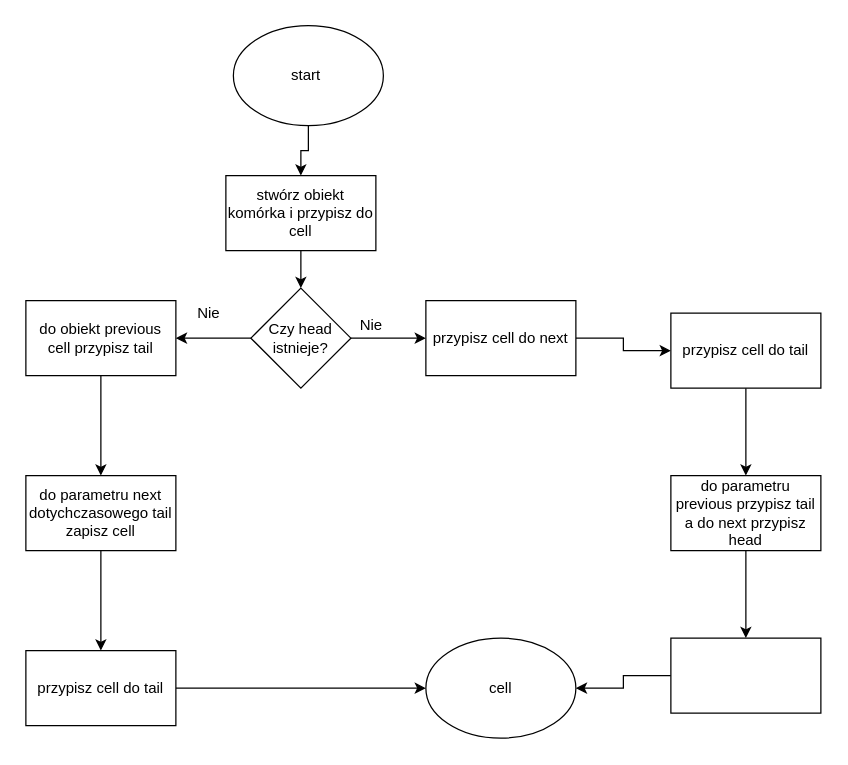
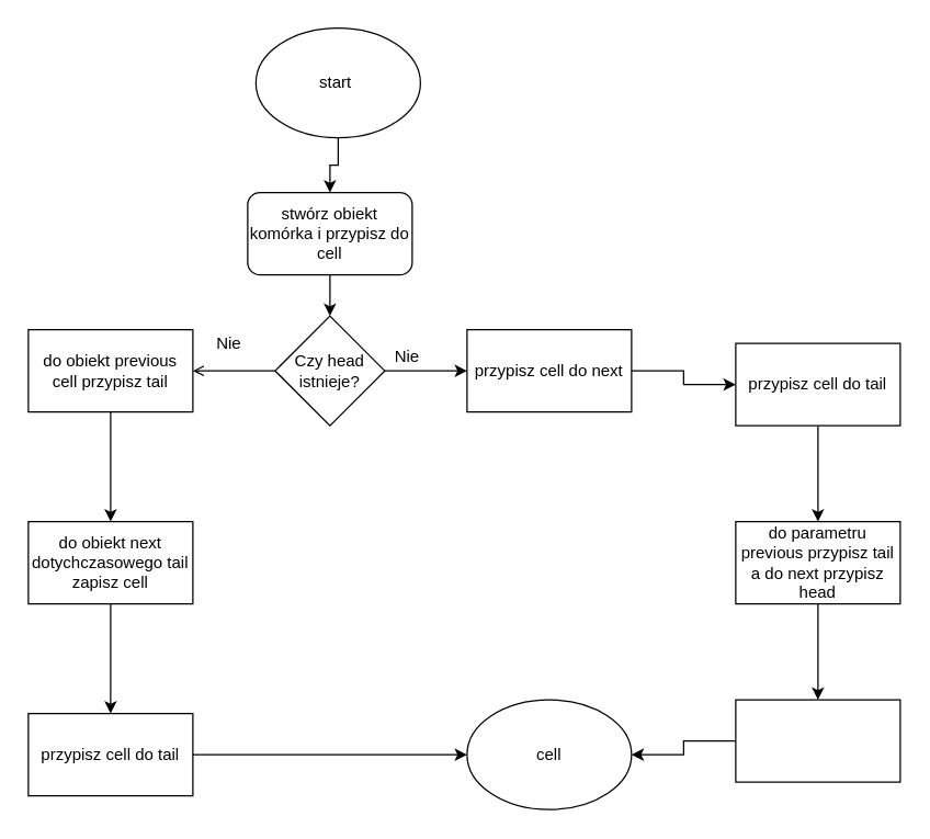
- <mxCell id="5" value="stwórz obiekt komórka i przypisz do cell" style="rounded=0;whiteSpace=wrap;html=1;" parent="1" vertex="1"><mxGeometry x="180" y="140" width="120" height="60" as="geometry" /></mxCell>
+ <mxCell id="5" value="stwórz obiekt komórka i przypisz do cell" style="whiteSpace=wrap;html=1;rounded=1;" parent="1" vertex="1"><mxGeometry x="180" y="140" width="120" height="60" as="geometry" /></mxCell>
- <mxCell id="7" value="" style="edgeStyle=orthogonalEdgeStyle;rounded=0;orthogonalLoop=1;jettySize=auto;html=1;" parent="1" source="8" target="16" edge="1"><mxGeometry relative="1" as="geometry" /></mxCell>
+ <mxCell id="7" value="" style="edgeStyle=orthogonalEdgeStyle;rounded=0;orthogonalLoop=1;jettySize=auto;html=1;endArrow=open;" parent="1" source="8" target="16" edge="1"><mxGeometry relative="1" as="geometry" /></mxCell>
- <mxCell id="19" value="do parametru next dotychczasowego tail zapisz cell" style="whiteSpace=wrap;html=1;" parent="1" vertex="1"><mxGeometry x="20" y="380" width="120" height="60" as="geometry" /></mxCell>
+ <mxCell id="19" value="do obiekt next dotychczasowego tail zapisz cell" style="whiteSpace=wrap;html=1;" parent="1" vertex="1"><mxGeometry x="20" y="380" width="120" height="60" as="geometry" /></mxCell>
